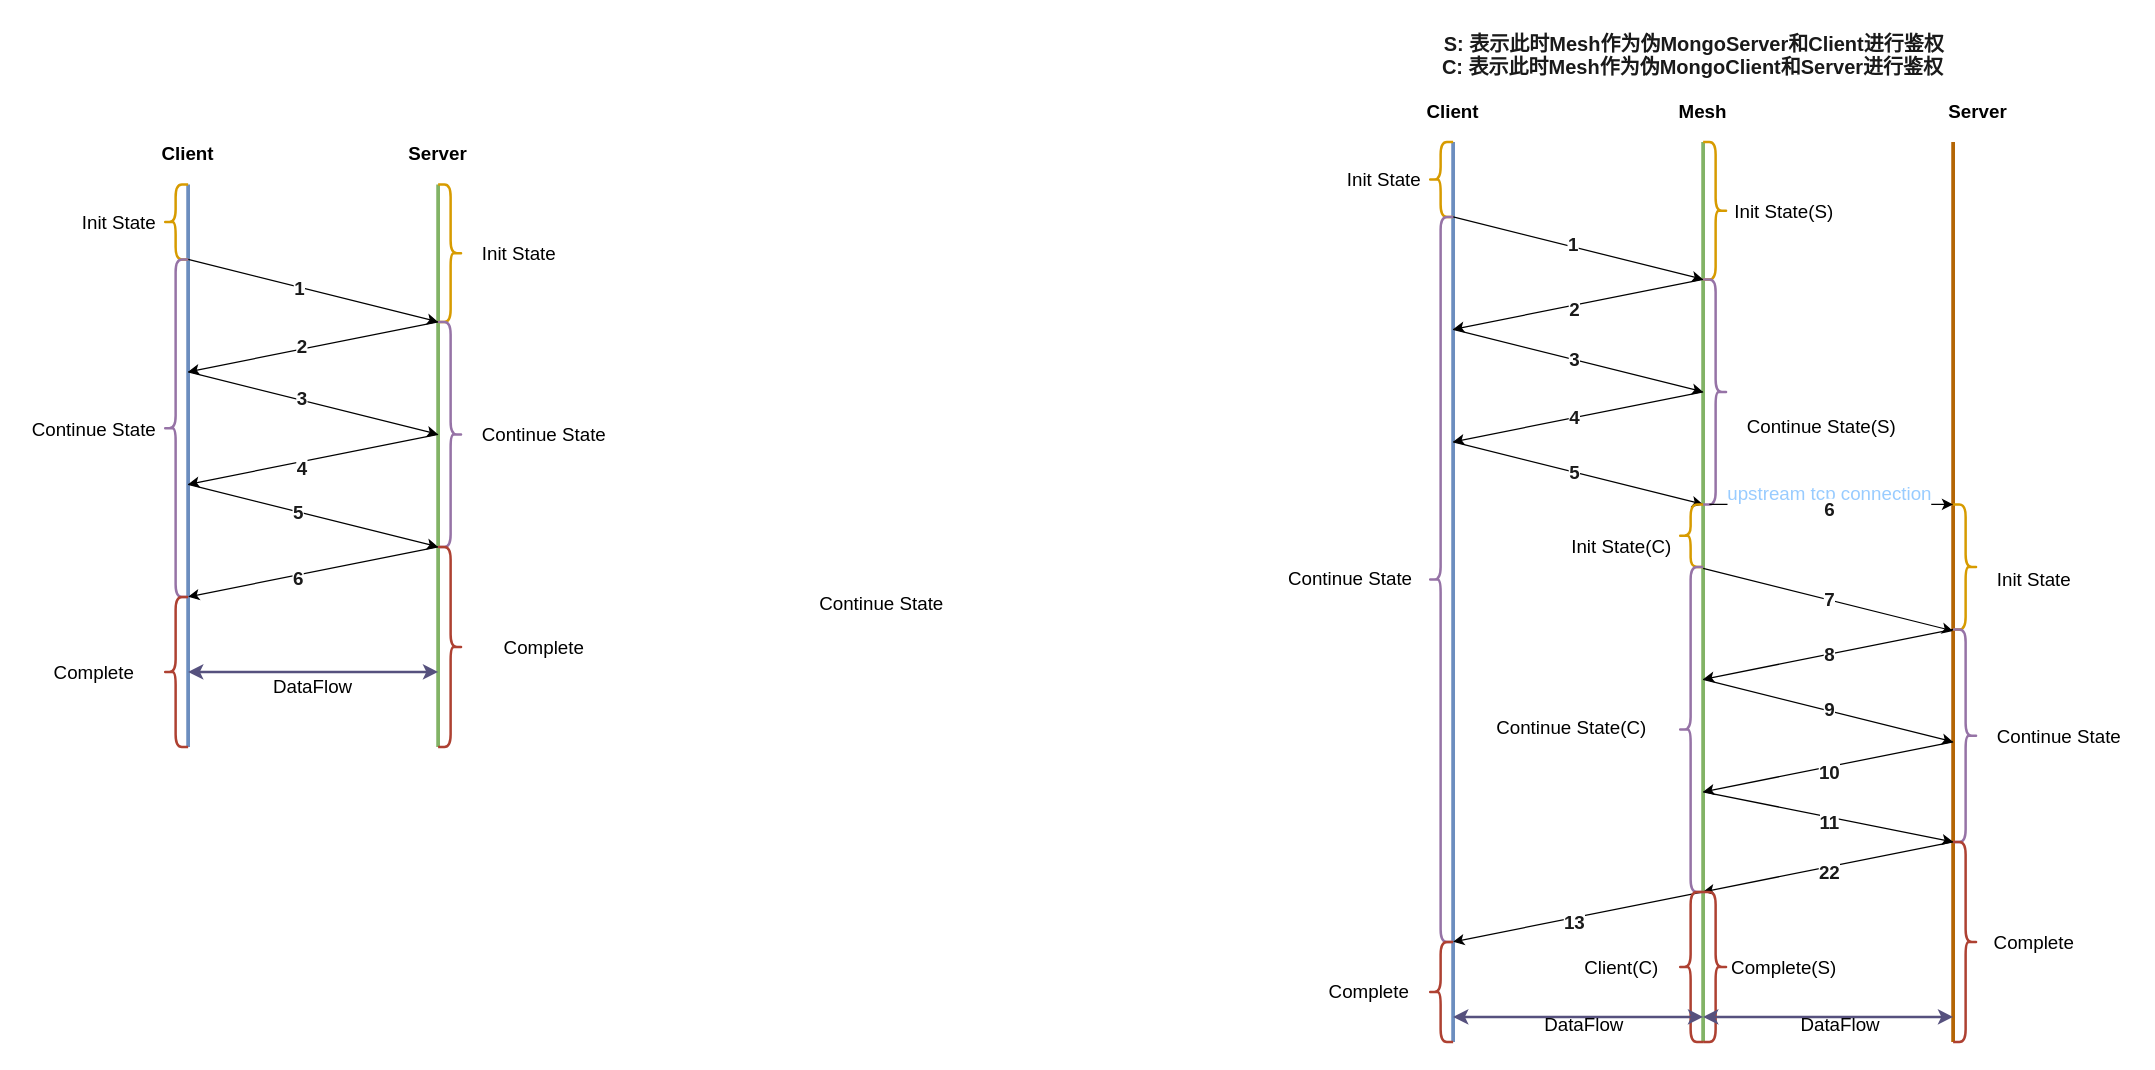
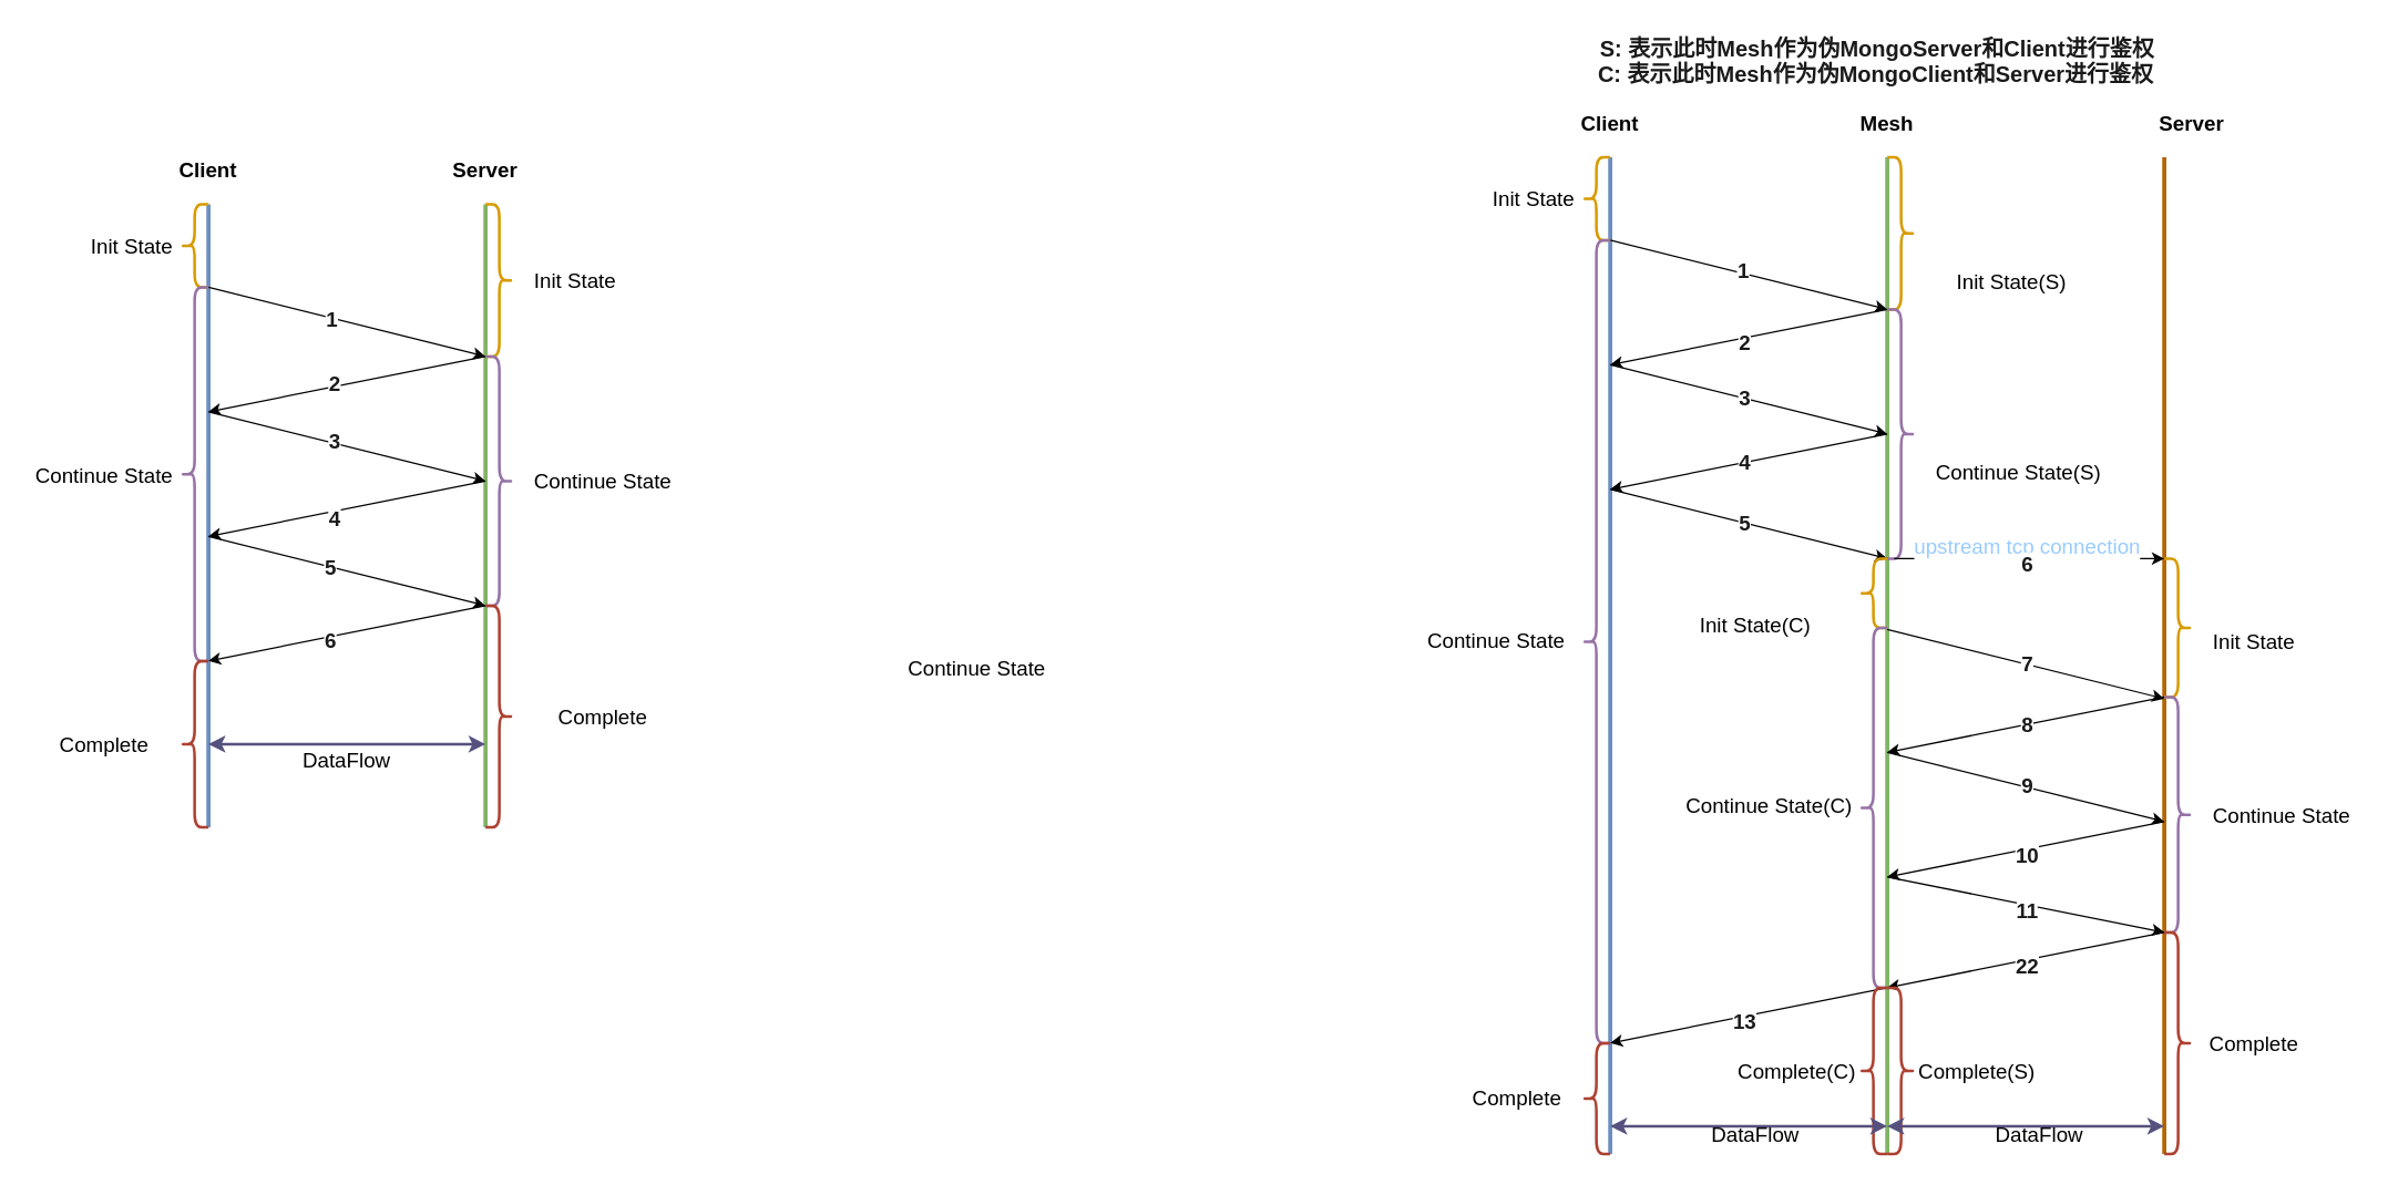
- <mxCell id="39" value="Init State(S)" style="text;html=1;strokeColor=none;fillColor=none;align=center;verticalAlign=middle;whiteSpace=wrap;rounded=0;fontSize=15;" vertex="1" parent="1"><mxGeometry x="1382" y="150.5" width="90" height="35" as="geometry" /></mxCell>
+ <mxCell id="39" value="Init State(S)" style="text;html=1;strokeColor=none;fillColor=none;align=center;verticalAlign=middle;whiteSpace=wrap;rounded=0;fontSize=15;" vertex="1" parent="1"><mxGeometry x="1407" y="185.5" width="90" height="35" as="geometry" /></mxCell>
- <mxCell id="64" value="Init State(C)" style="text;html=1;strokeColor=none;fillColor=none;align=center;verticalAlign=middle;whiteSpace=wrap;rounded=0;fontSize=15;" vertex="1" parent="1"><mxGeometry x="1252" y="418" width="90" height="35" as="geometry" /></mxCell>
+ <mxCell id="64" value="Init State(C)" style="text;html=1;strokeColor=none;fillColor=none;align=center;verticalAlign=middle;whiteSpace=wrap;rounded=0;fontSize=15;" vertex="1" parent="1"><mxGeometry x="1222" y="433" width="90" height="35" as="geometry" /></mxCell>
- <mxCell id="66" value="Continue State(C)" style="text;html=1;strokeColor=none;fillColor=none;align=center;verticalAlign=middle;whiteSpace=wrap;rounded=0;fontSize=15;" vertex="1" parent="1"><mxGeometry x="1192" y="563" width="130" height="36.25" as="geometry" /></mxCell>
+ <mxCell id="66" value="Continue State(C)" style="text;html=1;strokeColor=none;fillColor=none;align=center;verticalAlign=middle;whiteSpace=wrap;rounded=0;fontSize=15;" vertex="1" parent="1"><mxGeometry x="1212" y="563" width="130" height="36.25" as="geometry" /></mxCell>
- <mxCell id="70" value="Client(C)" style="text;html=1;strokeColor=none;fillColor=none;align=center;verticalAlign=middle;whiteSpace=wrap;rounded=0;fontSize=15;" vertex="1" parent="1"><mxGeometry x="1242" y="756.75" width="110" height="32.5" as="geometry" /></mxCell>
+ <mxCell id="70" value="Complete(C)" style="text;html=1;strokeColor=none;fillColor=none;align=center;verticalAlign=middle;whiteSpace=wrap;rounded=0;fontSize=15;" vertex="1" parent="1"><mxGeometry x="1242" y="756.75" width="110" height="32.5" as="geometry" /></mxCell>
